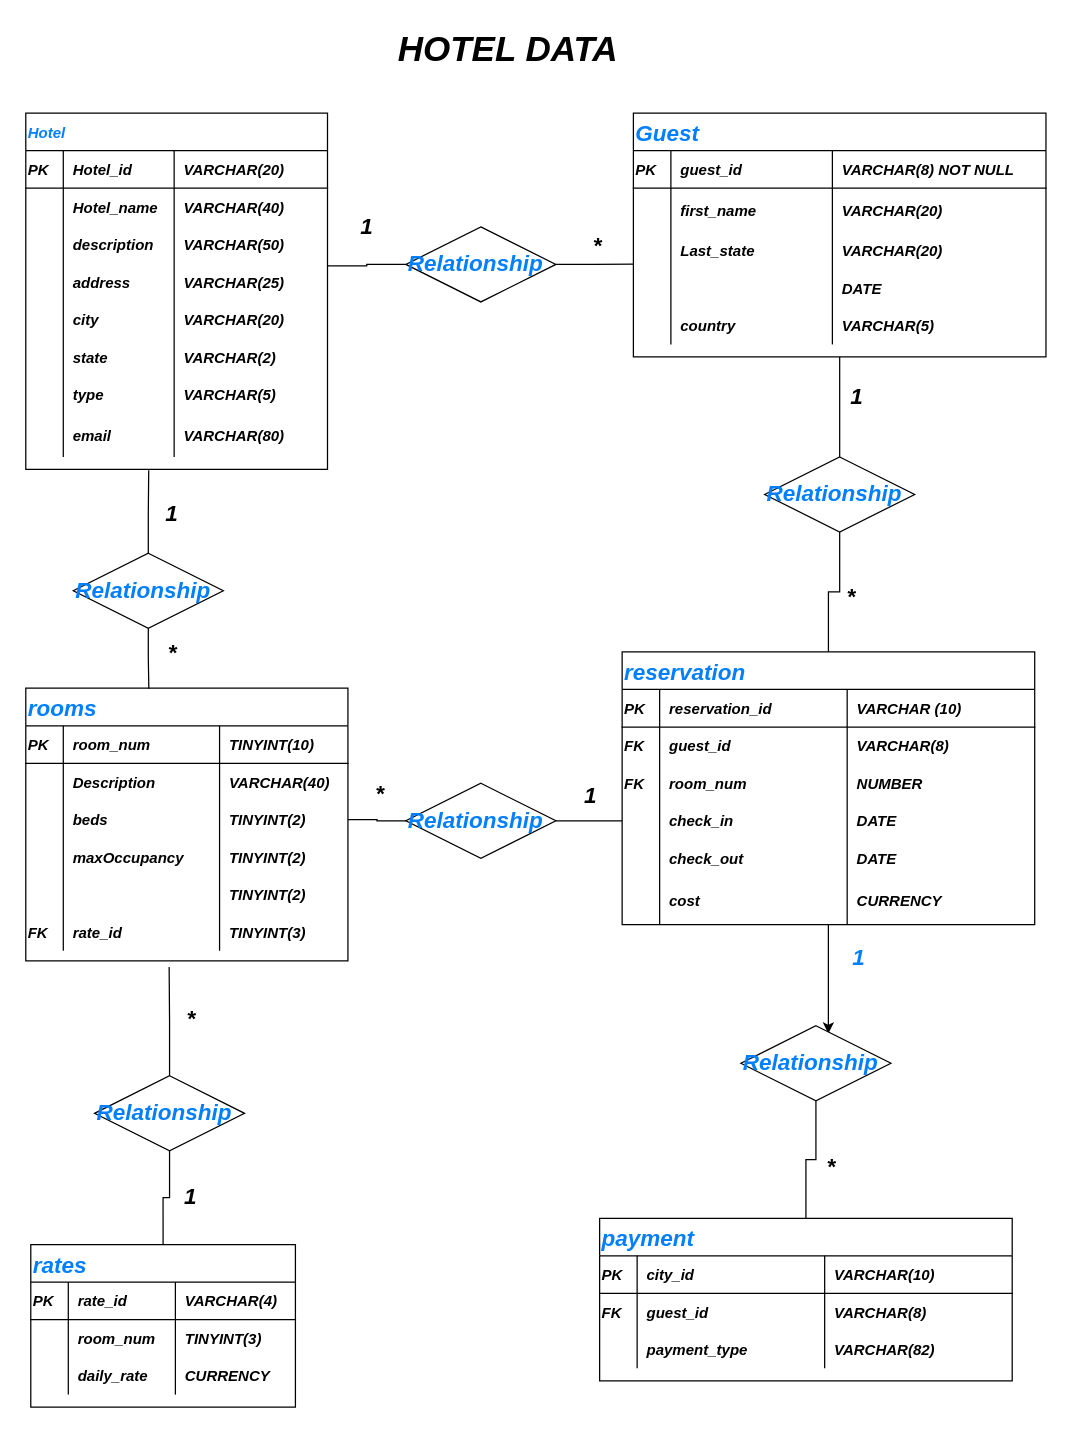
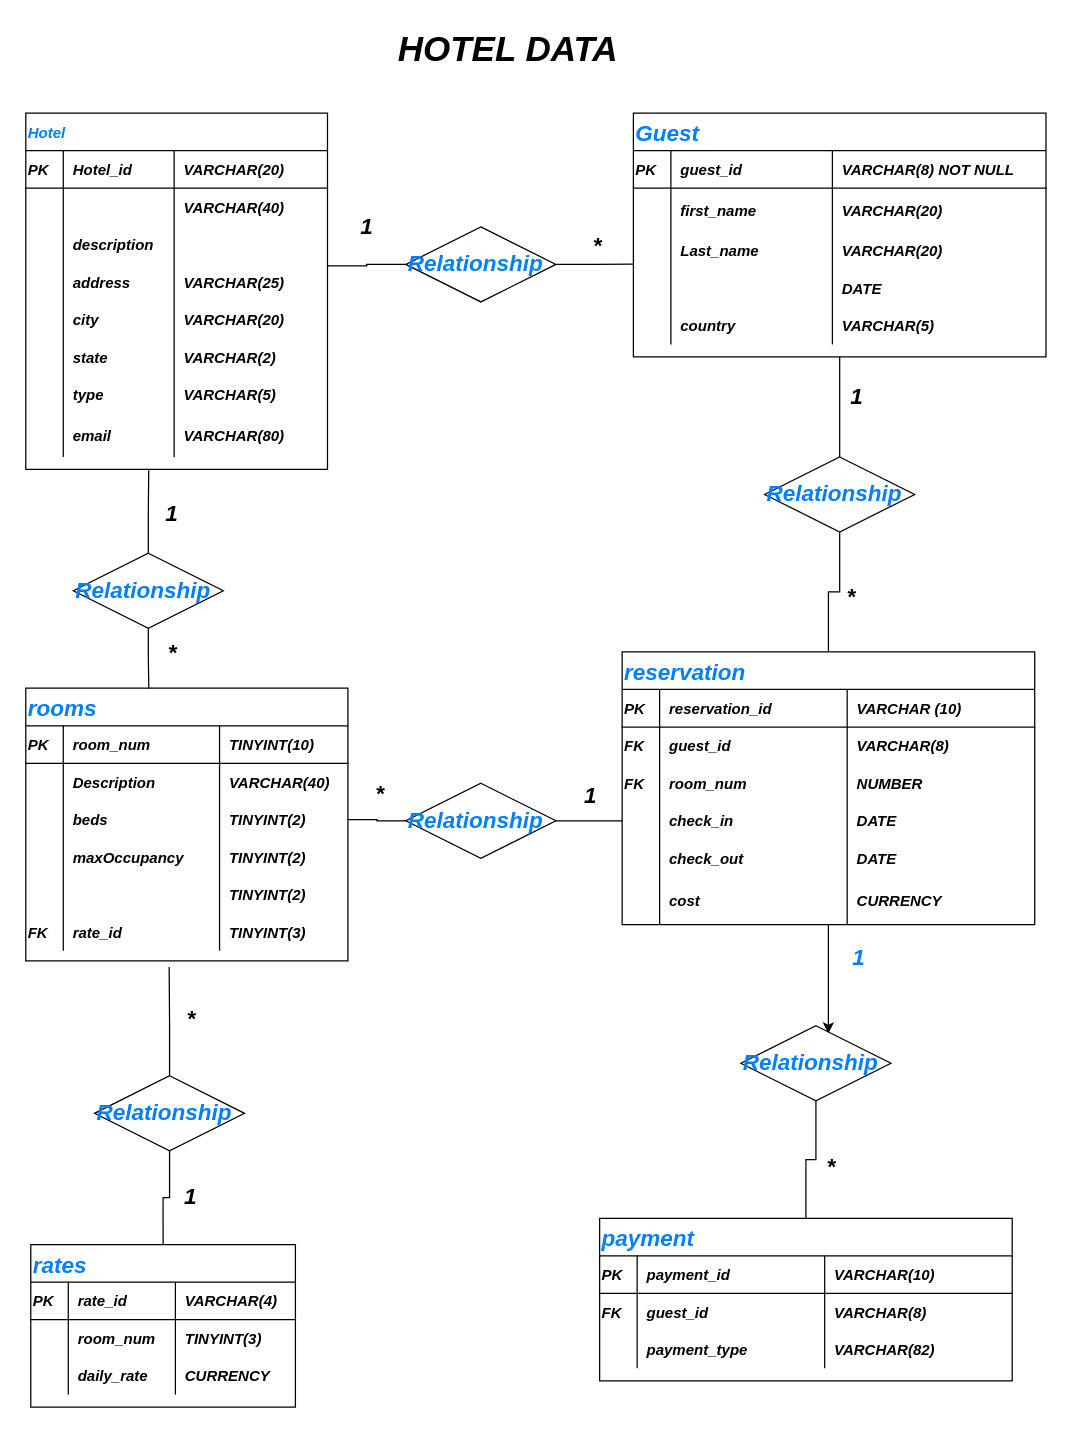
- <mxCell id="9" value="Hotel_name" style="shape=partialRectangle;connectable=0;fillColor=none;top=0;left=0;bottom=0;right=0;align=left;spacingLeft=6;overflow=hidden;fontStyle=3;labelPosition=center;verticalLabelPosition=middle;verticalAlign=middle;fontColor=#000000;" parent="7" vertex="1"><mxGeometry x="30" width="88.667" height="30" as="geometry" /></mxCell>
- <mxCell id="14" value="VARCHAR(50)" style="shape=partialRectangle;connectable=0;fillColor=none;top=0;left=0;bottom=0;right=0;align=left;spacingLeft=6;overflow=hidden;fontStyle=3;labelPosition=center;verticalLabelPosition=middle;verticalAlign=middle;fontColor=#000000;" parent="11" vertex="1"><mxGeometry x="118.667" width="122.667" height="30" as="geometry" /></mxCell>
- <mxCell id="47" value="Last_state" style="shape=partialRectangle;connectable=0;fillColor=none;top=0;left=0;bottom=0;right=0;align=left;spacingLeft=6;overflow=hidden;fontStyle=3;labelPosition=center;verticalLabelPosition=middle;verticalAlign=middle;fontColor=#000000;" parent="45" vertex="1"><mxGeometry x="30" width="129.167" height="30" as="geometry" /></mxCell>
+ <mxCell id="47" value="Last_name" style="shape=partialRectangle;connectable=0;fillColor=none;top=0;left=0;bottom=0;right=0;align=left;spacingLeft=6;overflow=hidden;fontStyle=3;labelPosition=center;verticalLabelPosition=middle;verticalAlign=middle;fontColor=#000000;" parent="45" vertex="1"><mxGeometry x="30" width="129.167" height="30" as="geometry" /></mxCell>
- <mxCell id="137" value="city_id" style="shape=partialRectangle;connectable=0;fillColor=none;top=0;left=0;bottom=0;right=0;align=left;spacingLeft=6;fontStyle=3;overflow=hidden;labelPosition=center;verticalLabelPosition=middle;verticalAlign=middle;fontColor=#000000;" parent="135" vertex="1"><mxGeometry x="30" width="150" height="30" as="geometry" /></mxCell>
+ <mxCell id="137" value="payment_id" style="shape=partialRectangle;connectable=0;fillColor=none;top=0;left=0;bottom=0;right=0;align=left;spacingLeft=6;fontStyle=3;overflow=hidden;labelPosition=center;verticalLabelPosition=middle;verticalAlign=middle;fontColor=#000000;" parent="135" vertex="1"><mxGeometry x="30" width="150" height="30" as="geometry" /></mxCell>
